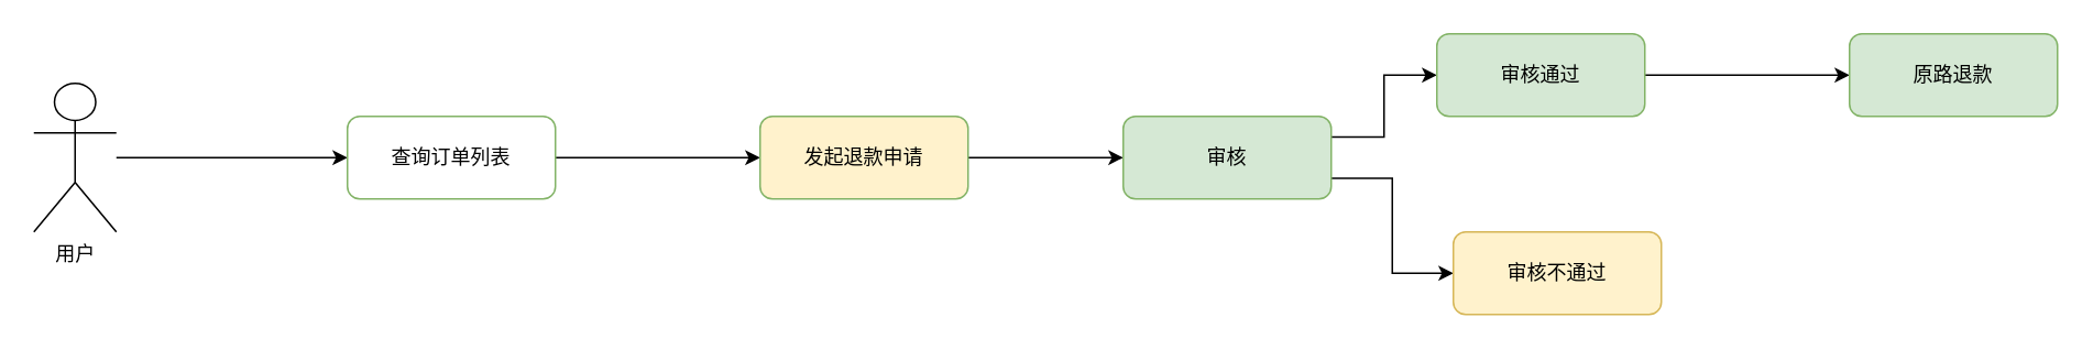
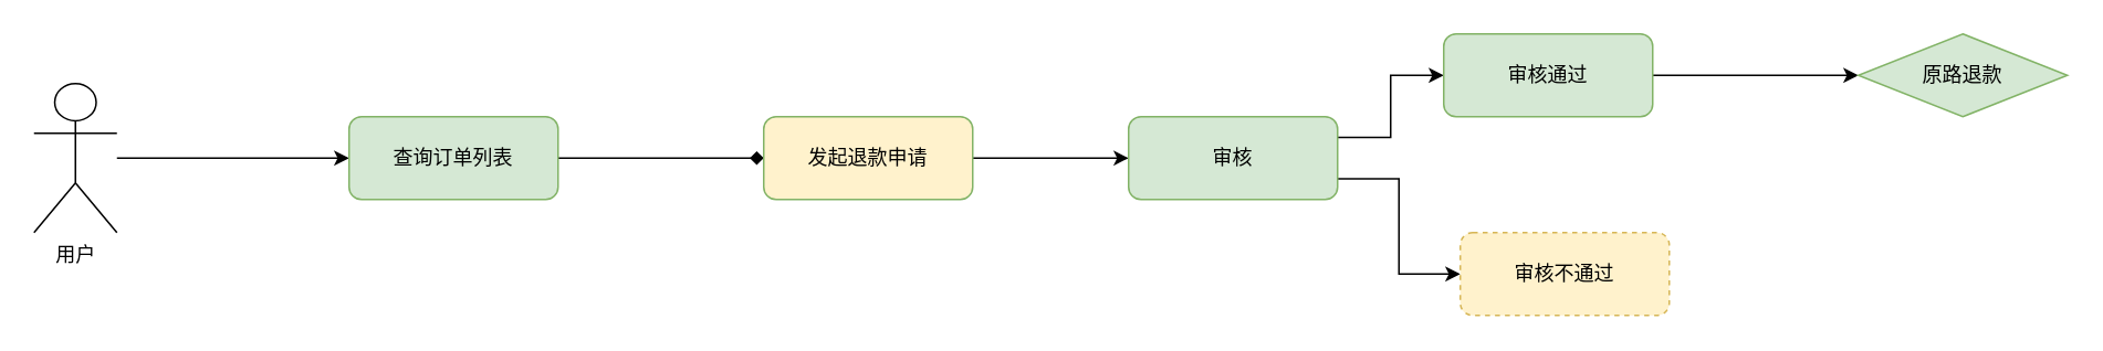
- <mxCell id="13" value="原路退款" style="rounded=1;whiteSpace=wrap;html=1;fillColor=#d5e8d4;strokeColor=#82b366;" vertex="1" parent="1"><mxGeometry x="1120" y="20" width="126" height="50" as="geometry" /></mxCell>
+ <mxCell id="13" value="原路退款" style="rhombus;whiteSpace=wrap;html=1;fillColor=#d5e8d4;strokeColor=#82b366;" vertex="1" parent="1"><mxGeometry x="1120" y="20" width="126" height="50" as="geometry" /></mxCell>
- <mxCell id="5" value="查询订单列表" style="rounded=1;whiteSpace=wrap;html=1;fillColor=#ffffff;strokeColor=#82b366;" vertex="1" parent="1"><mxGeometry x="210" y="70" width="126" height="50" as="geometry" /></mxCell>
+ <mxCell id="5" value="查询订单列表" style="rounded=1;whiteSpace=wrap;html=1;fillColor=#d5e8d4;strokeColor=#82b366;" vertex="1" parent="1"><mxGeometry x="210" y="70" width="126" height="50" as="geometry" /></mxCell>
- <mxCell id="4" style="edgeStyle=orthogonalEdgeStyle;rounded=0;orthogonalLoop=1;jettySize=auto;html=1;entryX=0;entryY=0.5;entryDx=0;entryDy=0;" edge="1" parent="1" source="5" target="7"><mxGeometry relative="1" as="geometry" /></mxCell>
+ <mxCell id="4" style="edgeStyle=orthogonalEdgeStyle;rounded=0;orthogonalLoop=1;jettySize=auto;html=1;entryX=0;entryY=0.5;entryDx=0;entryDy=0;endArrow=diamond;" edge="1" parent="1" source="5" target="7"><mxGeometry relative="1" as="geometry" /></mxCell>
- <mxCell id="14" value="审核不通过" style="rounded=1;whiteSpace=wrap;html=1;fillColor=#fff2cc;strokeColor=#d6b656;" vertex="1" parent="1"><mxGeometry x="880" y="140" width="126" height="50" as="geometry" /></mxCell>
+ <mxCell id="14" value="审核不通过" style="rounded=1;whiteSpace=wrap;html=1;fillColor=#fff2cc;strokeColor=#d6b656;dashed=1;" vertex="1" parent="1"><mxGeometry x="880" y="140" width="126" height="50" as="geometry" /></mxCell>
